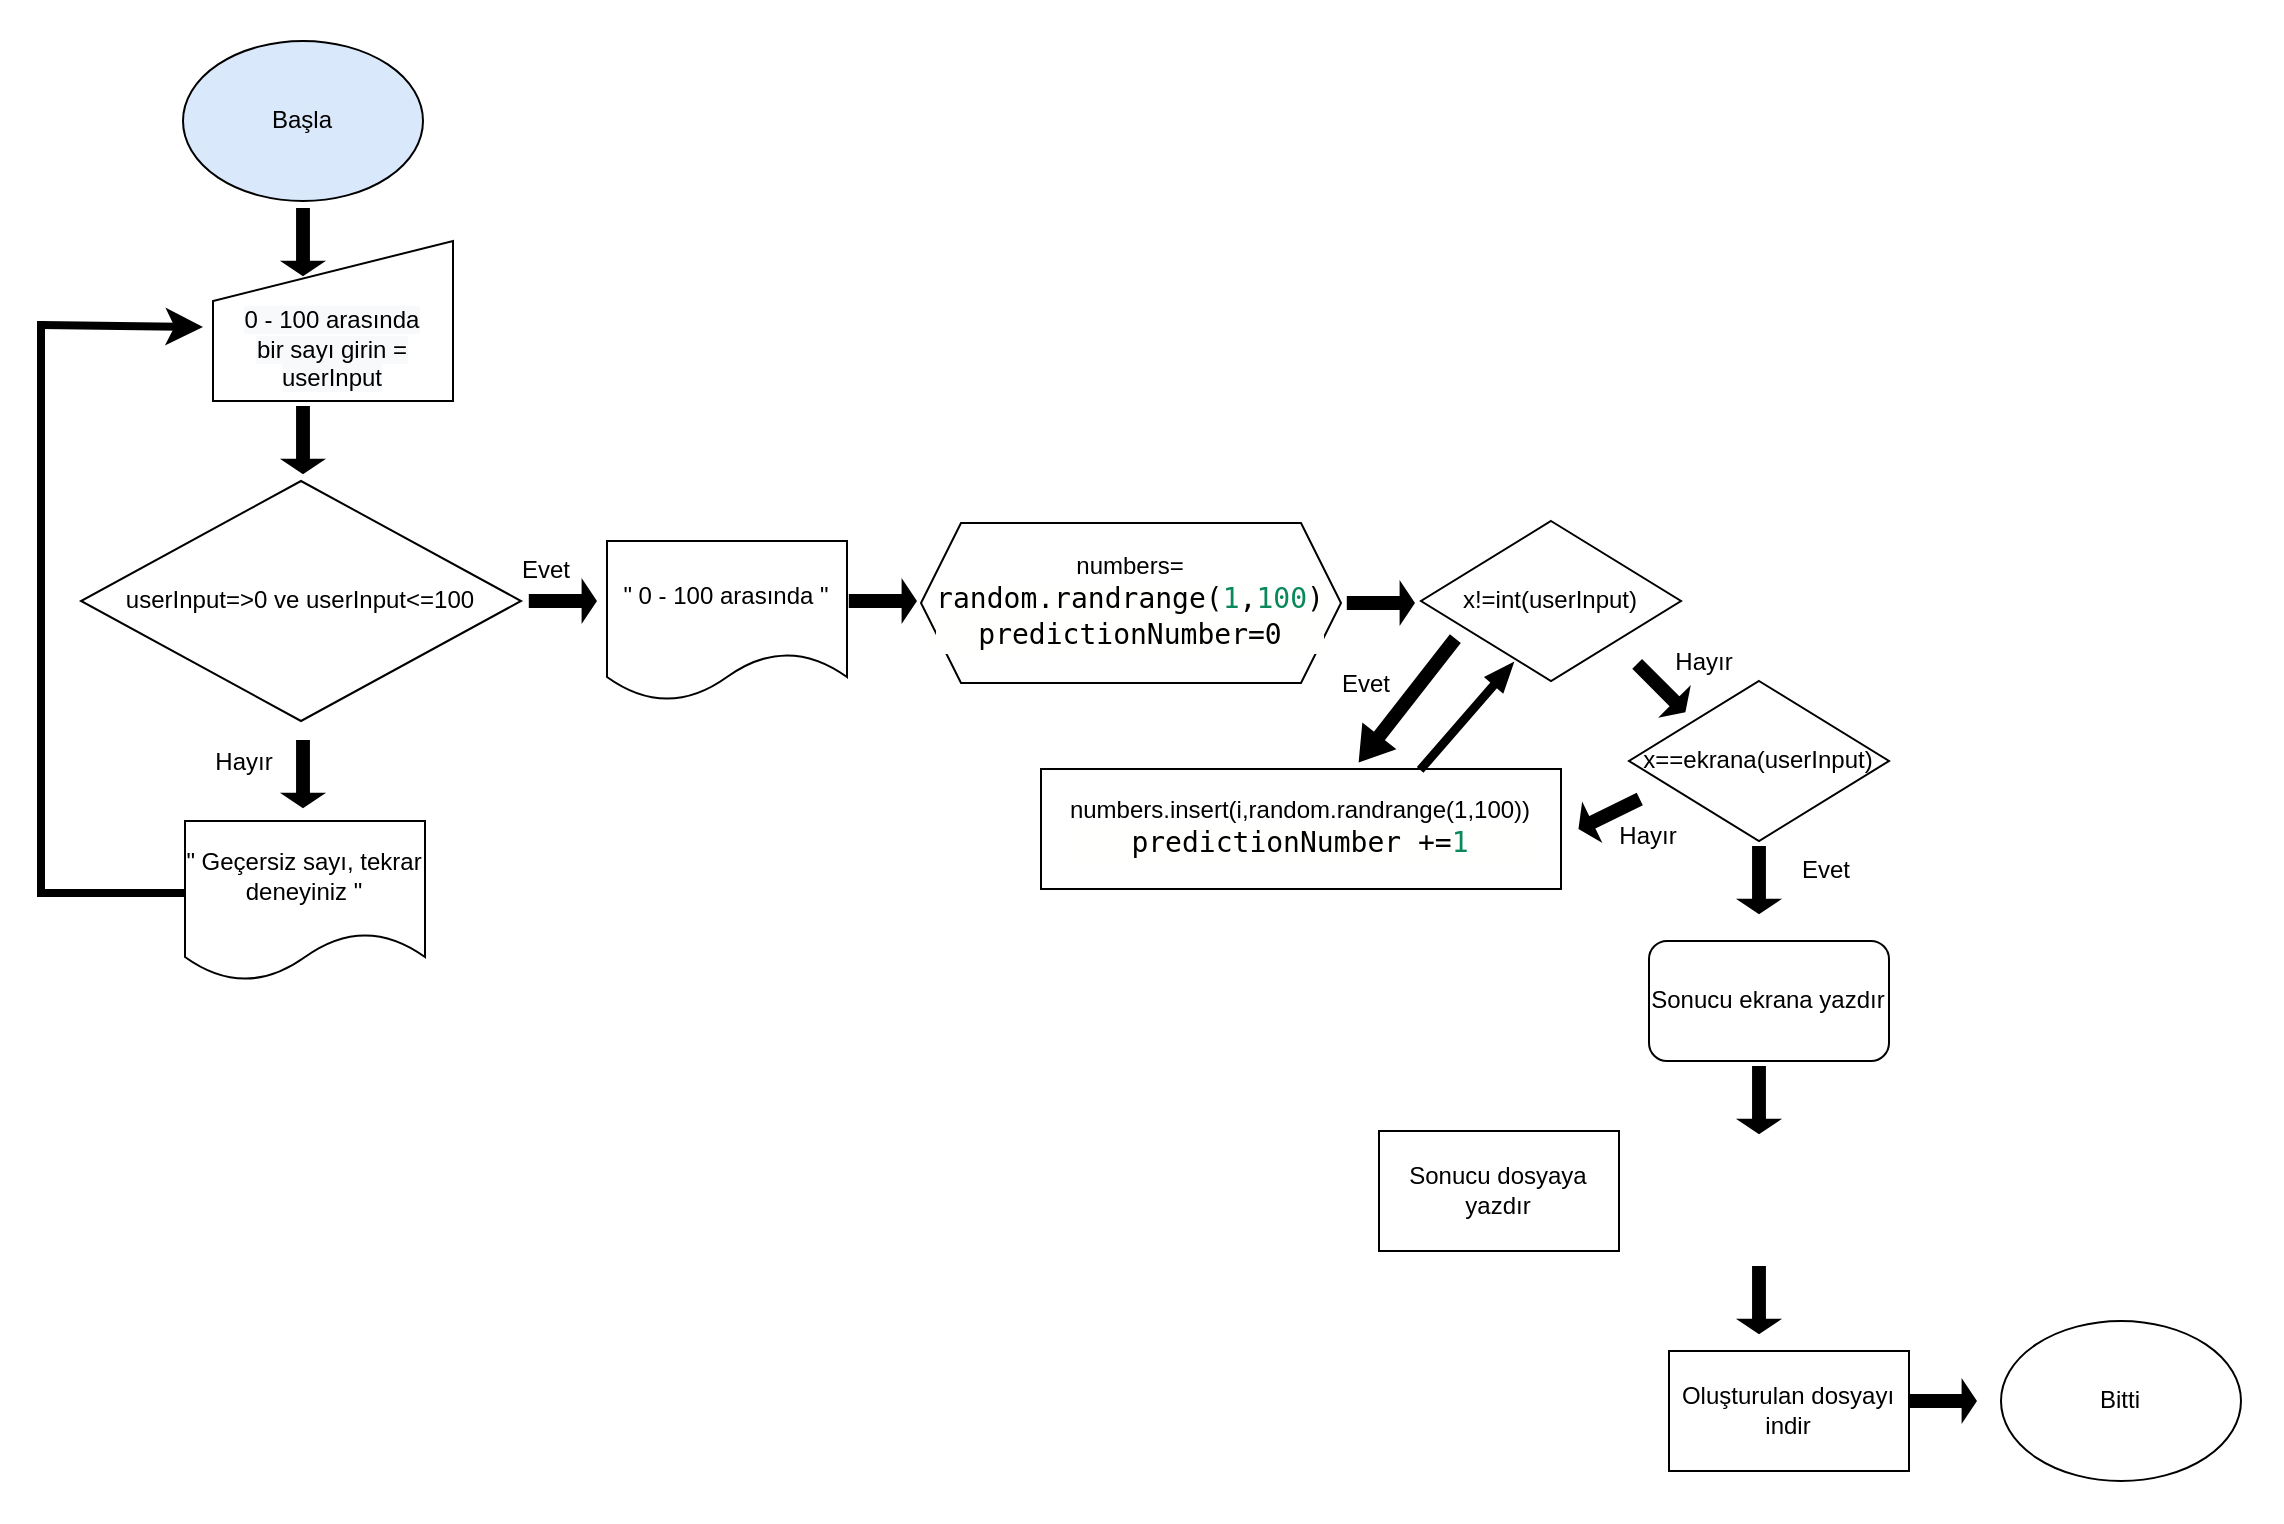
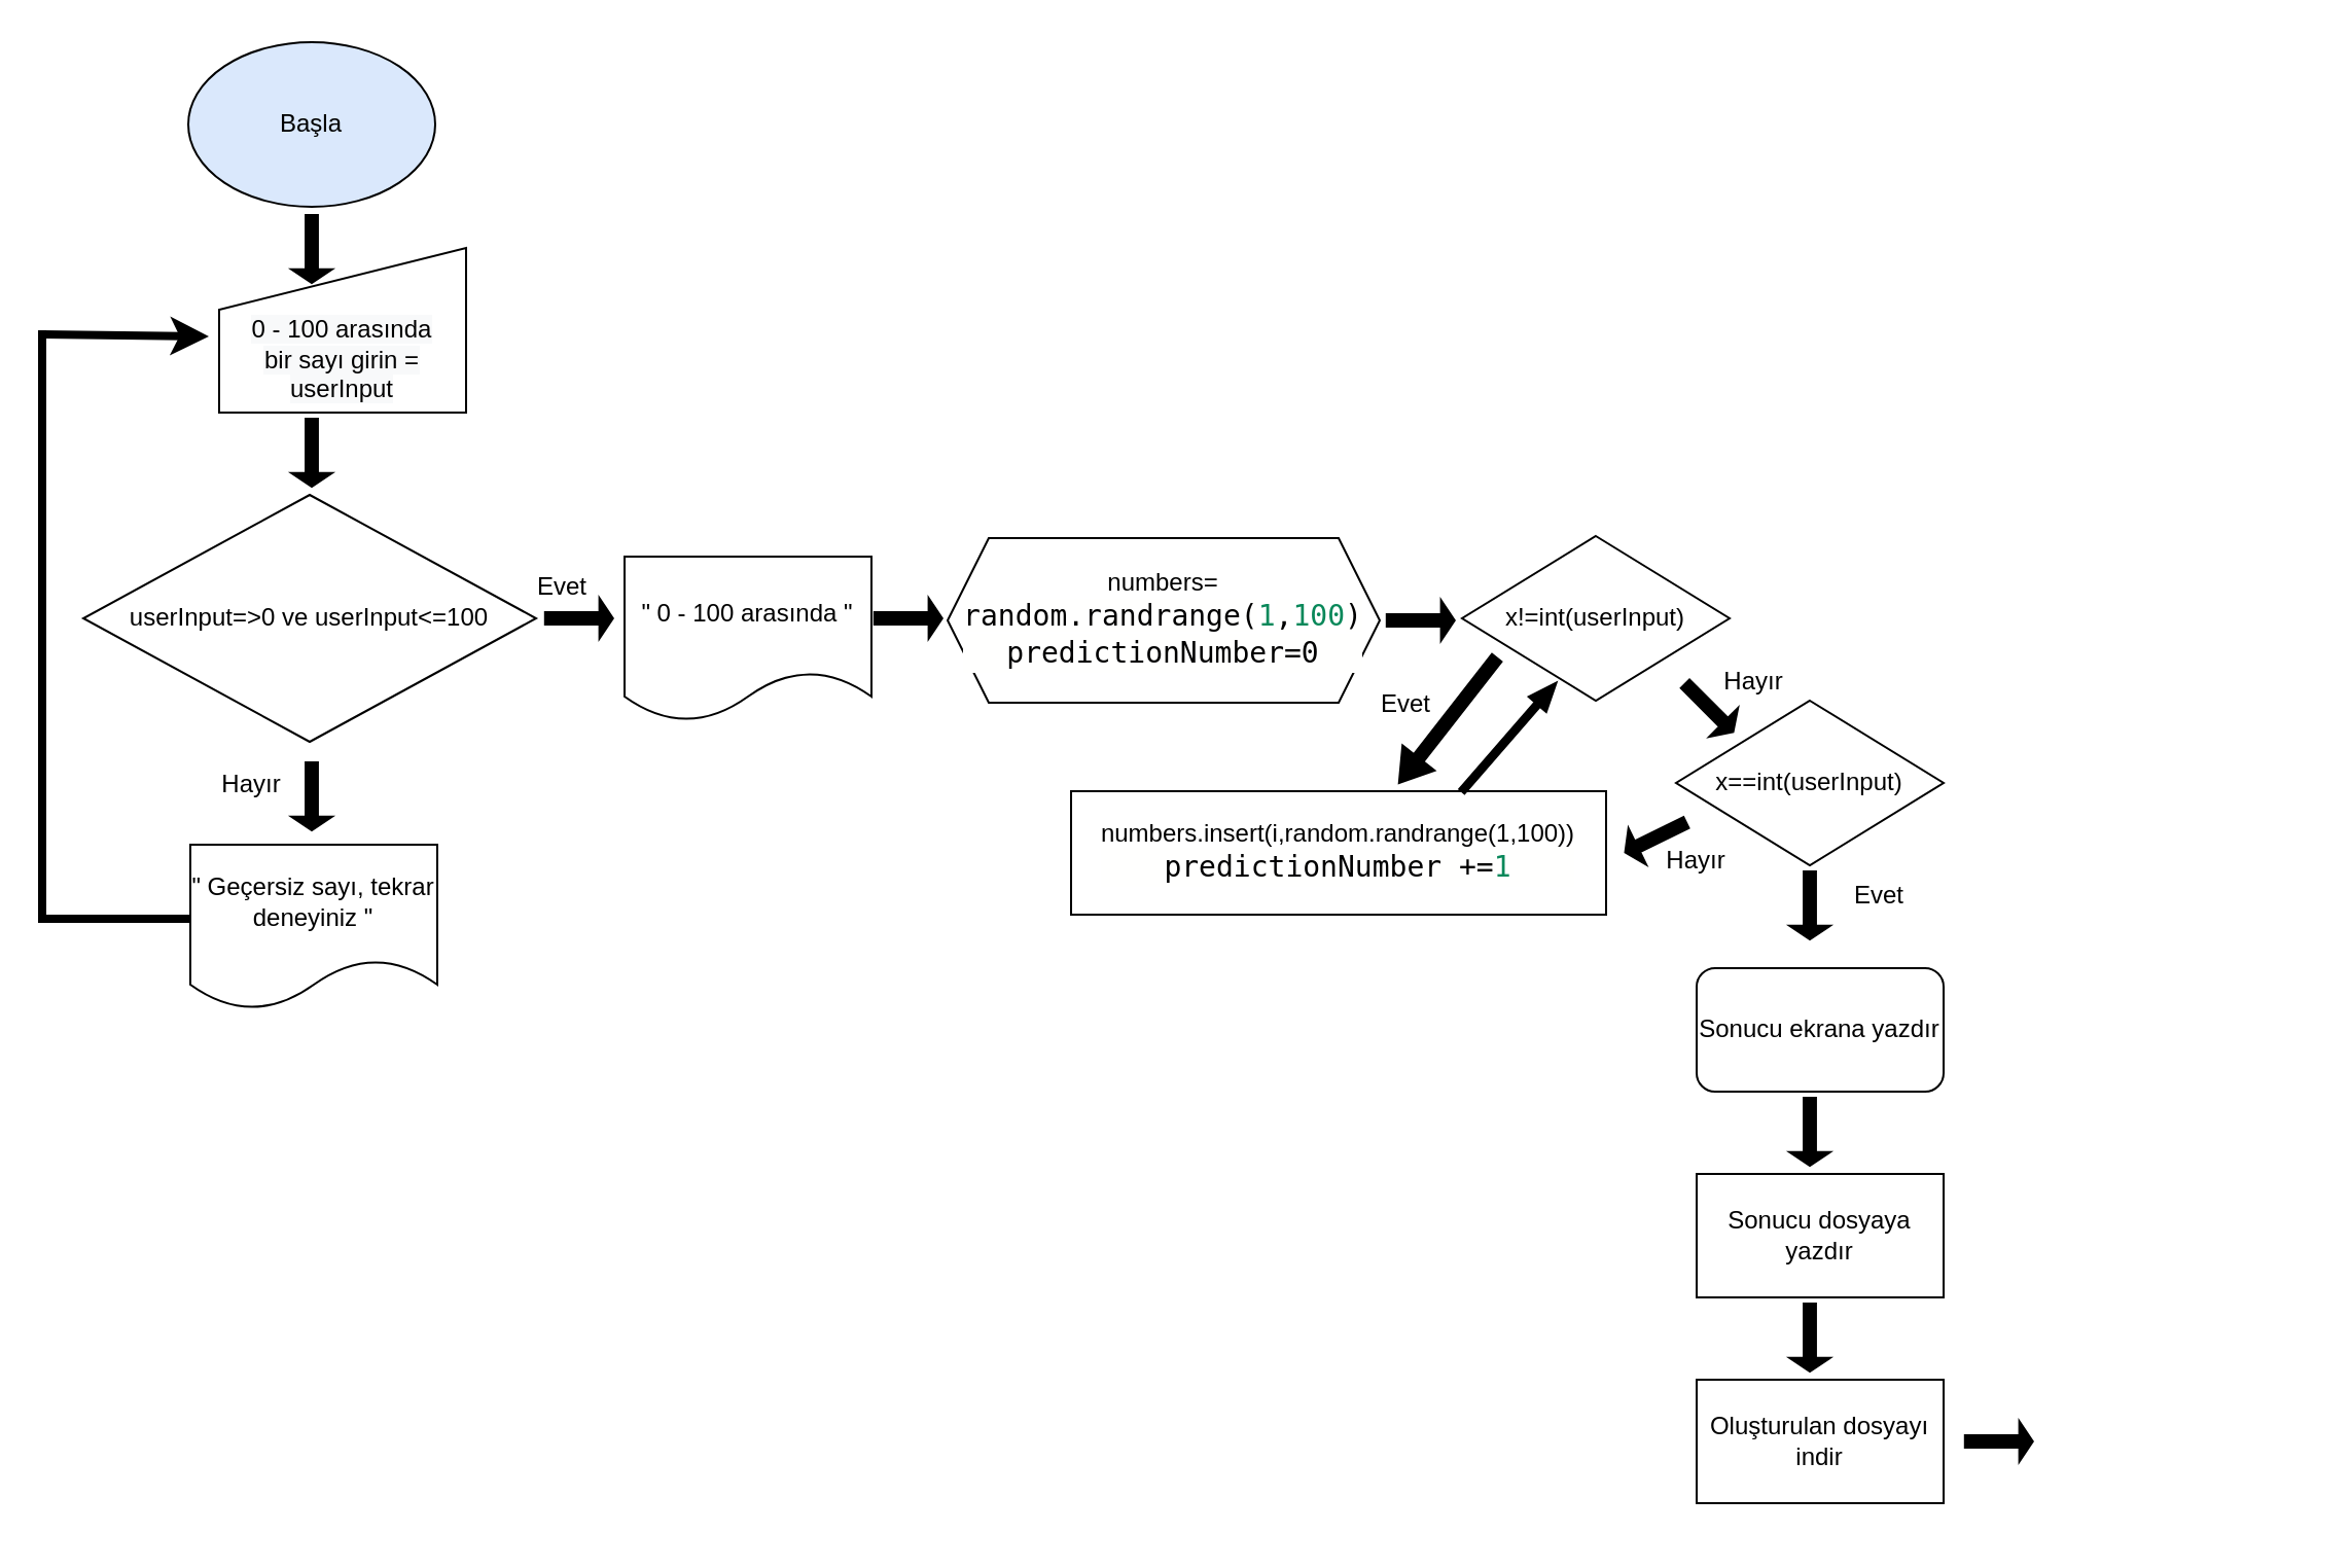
- <mxCell id="20" value="x==ekrana(userInput)" style="rhombus;whiteSpace=wrap;html=1;fillColor=#FFFFFF;" parent="1" vertex="1"><mxGeometry x="814" y="340" width="130" height="80" as="geometry" /></mxCell>
+ <mxCell id="20" value="x==int(userInput)" style="rhombus;whiteSpace=wrap;html=1;fillColor=#FFFFFF;" parent="1" vertex="1"><mxGeometry x="814" y="340" width="130" height="80" as="geometry" /></mxCell>
- <mxCell id="30" value="Sonucu dosyaya yazdır" style="rounded=0;whiteSpace=wrap;html=1;fillColor=#FFFFFF;" parent="1" vertex="1"><mxGeometry x="689" y="565" width="120" height="60" as="geometry" /></mxCell>
+ <mxCell id="30" value="Sonucu dosyaya yazdır" style="rounded=0;whiteSpace=wrap;html=1;fillColor=#FFFFFF;" parent="1" vertex="1"><mxGeometry x="824" y="570" width="120" height="60" as="geometry" /></mxCell>
- <mxCell id="25" value="Bitti" style="ellipse;whiteSpace=wrap;html=1;" parent="1" vertex="1"><mxGeometry x="1000" y="660" width="120" height="80" as="geometry" /></mxCell>
- <mxCell id="36" value="Oluşturulan dosyayı indir" style="rounded=0;whiteSpace=wrap;html=1;fillColor=#FFFFFF;" parent="1" vertex="1"><mxGeometry x="834" y="675" width="120" height="60" as="geometry" /></mxCell>
+ <mxCell id="36" value="Oluşturulan dosyayı indir" style="rounded=0;whiteSpace=wrap;html=1;fillColor=#FFFFFF;" parent="1" vertex="1"><mxGeometry x="824" y="670" width="120" height="60" as="geometry" /></mxCell>
